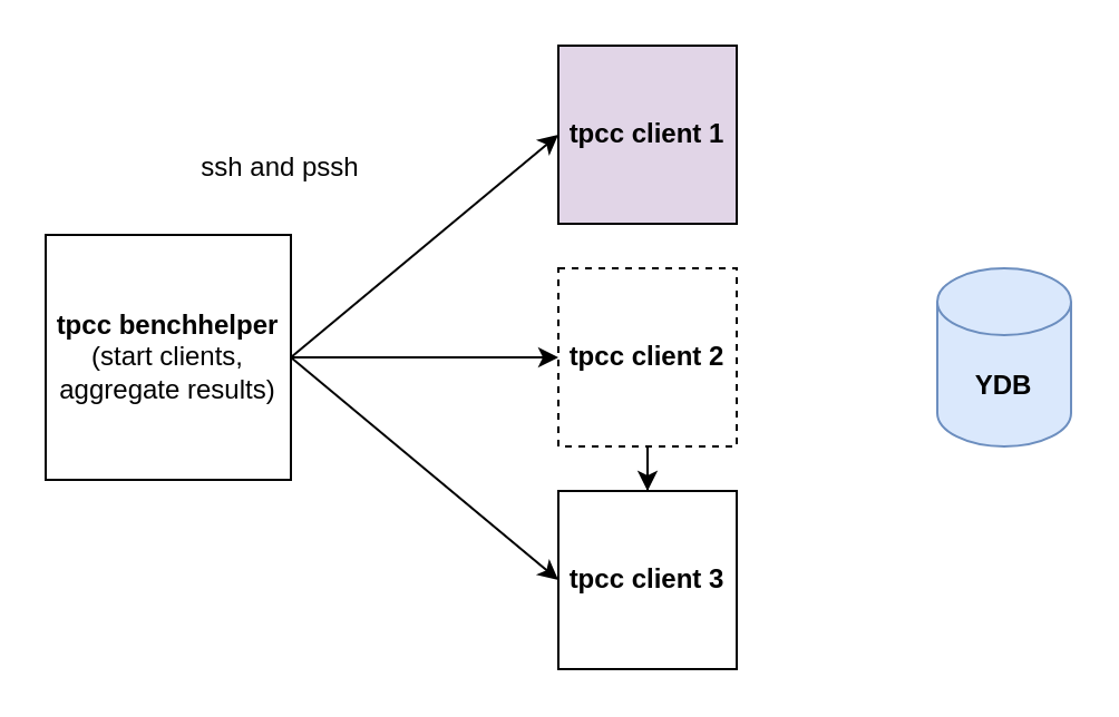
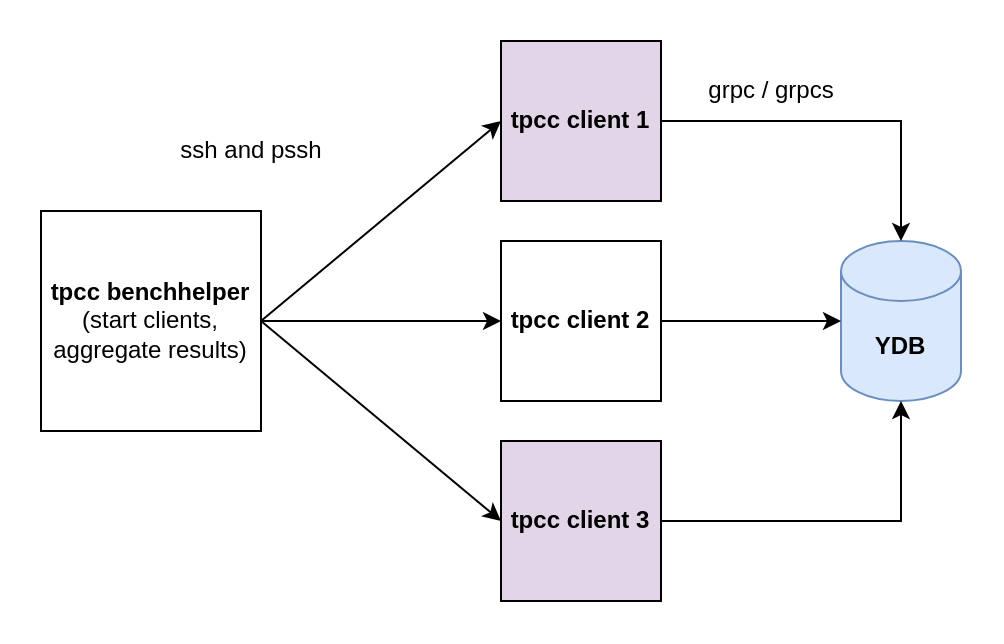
+ <mxCell id="9" value="grpc / grpcs" style="text;html=1;align=center;verticalAlign=middle;resizable=0;points=[];autosize=1;strokeColor=none;fillColor=none;" vertex="1" parent="1"><mxGeometry x="340" y="30" width="90" height="30" as="geometry" /></mxCell>
+ <mxCell id="6" style="edgeStyle=orthogonalEdgeStyle;rounded=0;orthogonalLoop=1;jettySize=auto;html=1;exitX=1;exitY=0.5;exitDx=0;exitDy=0;entryX=0.5;entryY=0;entryDx=0;entryDy=0;entryPerimeter=0;" edge="1" parent="1" source="4" target="2"><mxGeometry relative="1" as="geometry" /></mxCell>
- <mxCell id="5" value="&lt;b&gt;tpcc client 2&lt;/b&gt;" style="whiteSpace=wrap;html=1;aspect=fixed;dashed=1;" vertex="1" parent="1"><mxGeometry x="250" y="120" width="80" height="80" as="geometry" /></mxCell>
+ <mxCell id="5" value="&lt;b&gt;tpcc client 2&lt;/b&gt;" style="whiteSpace=wrap;html=1;aspect=fixed;" vertex="1" parent="1"><mxGeometry x="250" y="120" width="80" height="80" as="geometry" /></mxCell>
- <mxCell id="8" style="edgeStyle=orthogonalEdgeStyle;rounded=0;orthogonalLoop=1;jettySize=auto;html=1;" edge="1" parent="1" source="5" target="3"><mxGeometry relative="1" as="geometry" /></mxCell>
+ <mxCell id="8" style="edgeStyle=orthogonalEdgeStyle;rounded=0;orthogonalLoop=1;jettySize=auto;html=1;entryX=0;entryY=0.5;entryDx=0;entryDy=0;entryPerimeter=0;" edge="1" parent="1" source="5" target="2"><mxGeometry relative="1" as="geometry" /></mxCell>
- <mxCell id="3" value="&lt;b&gt;tpcc client 3&lt;/b&gt;" style="whiteSpace=wrap;html=1;aspect=fixed;" vertex="1" parent="1"><mxGeometry x="250" y="220" width="80" height="80" as="geometry" /></mxCell>
+ <mxCell id="3" value="&lt;b&gt;tpcc client 3&lt;/b&gt;" style="whiteSpace=wrap;html=1;aspect=fixed;fillColor=#e1d5e7;" vertex="1" parent="1"><mxGeometry x="250" y="220" width="80" height="80" as="geometry" /></mxCell>
+ <mxCell id="7" style="edgeStyle=orthogonalEdgeStyle;rounded=0;orthogonalLoop=1;jettySize=auto;html=1;exitX=1;exitY=0.5;exitDx=0;exitDy=0;entryX=0.5;entryY=1;entryDx=0;entryDy=0;entryPerimeter=0;" edge="1" parent="1" source="3" target="2"><mxGeometry relative="1" as="geometry" /></mxCell>
